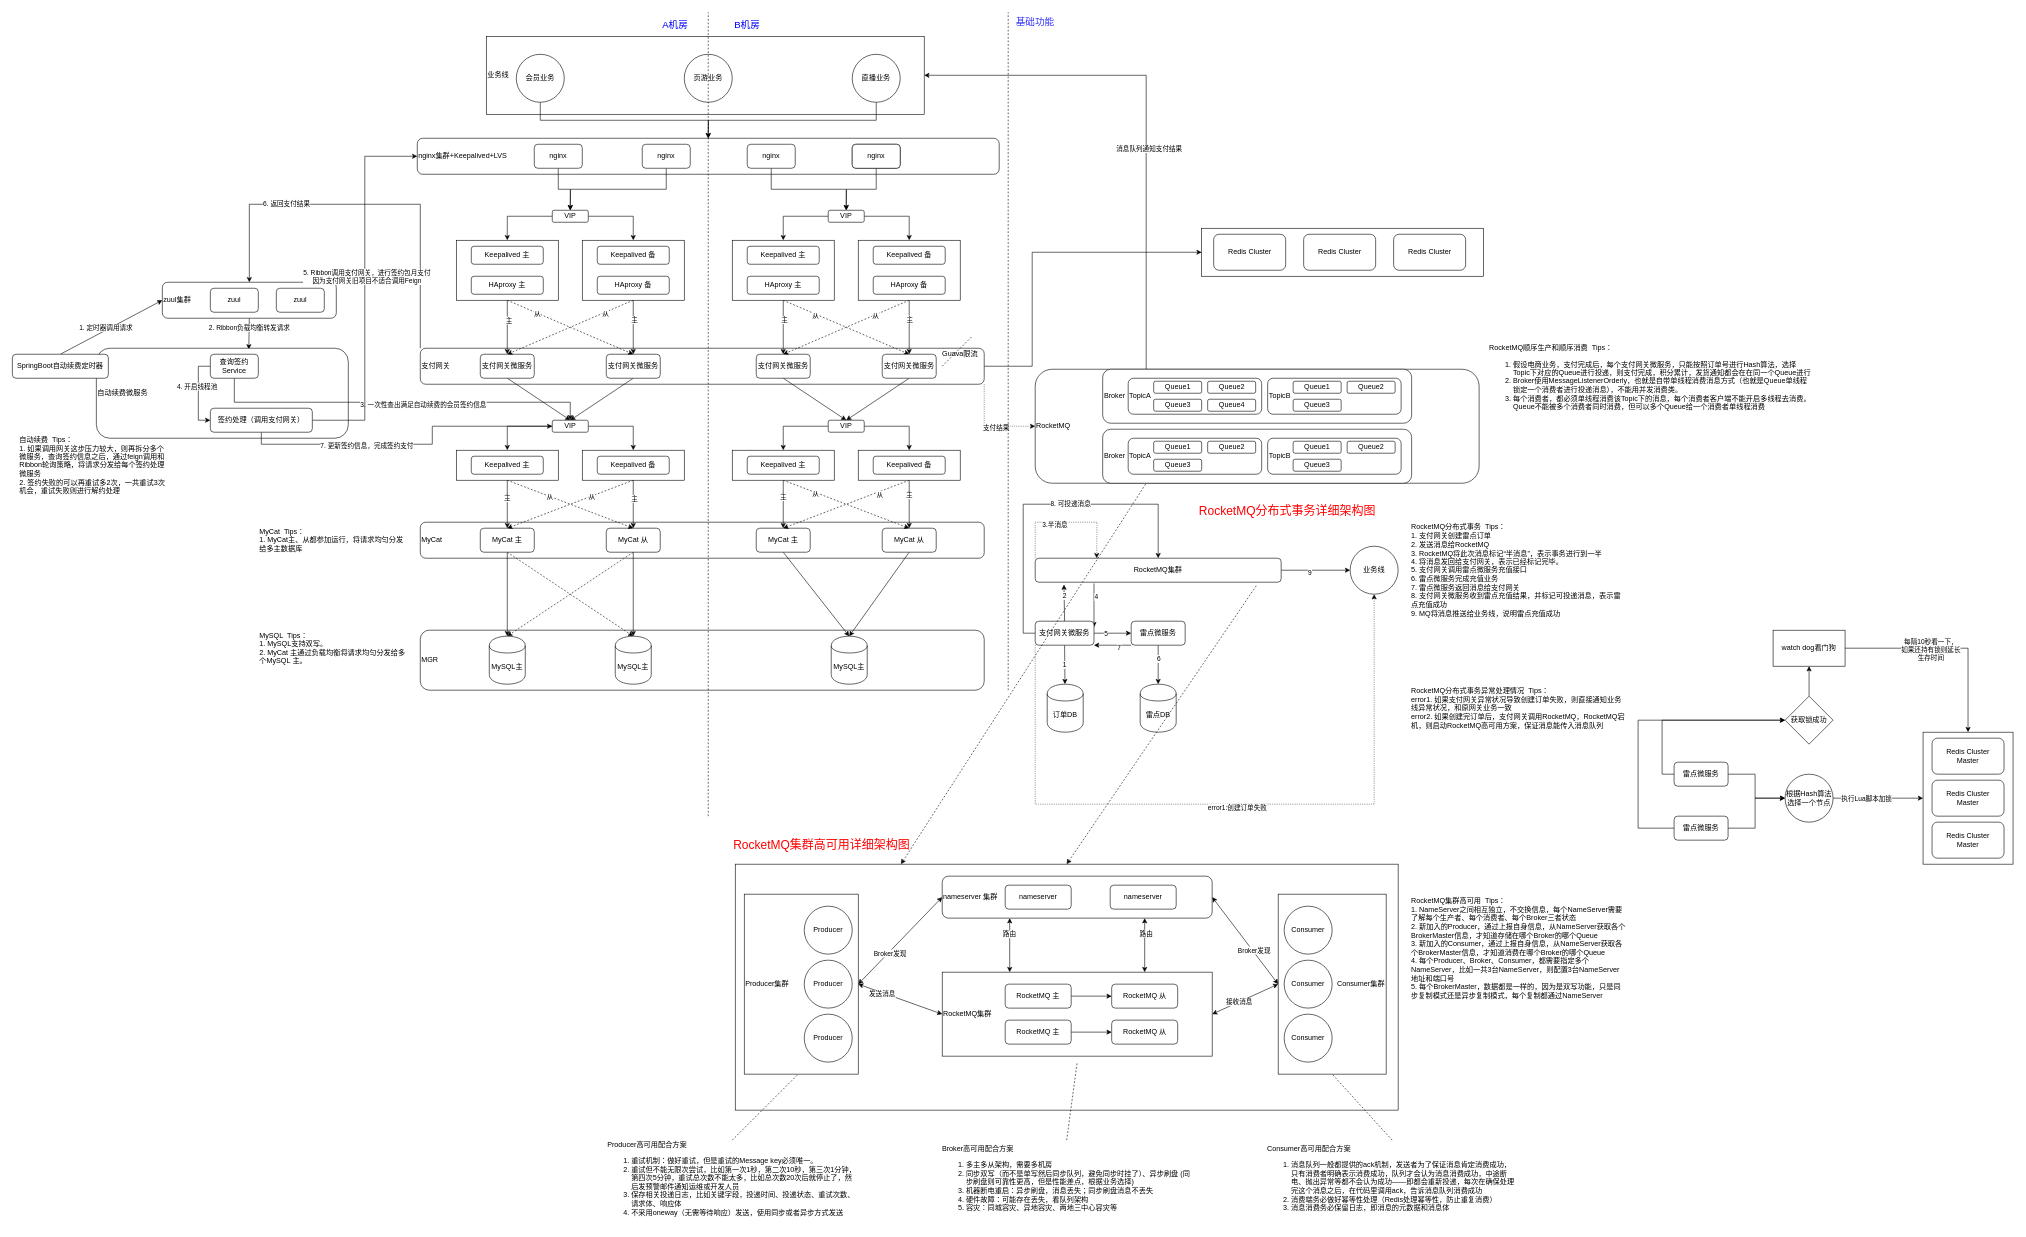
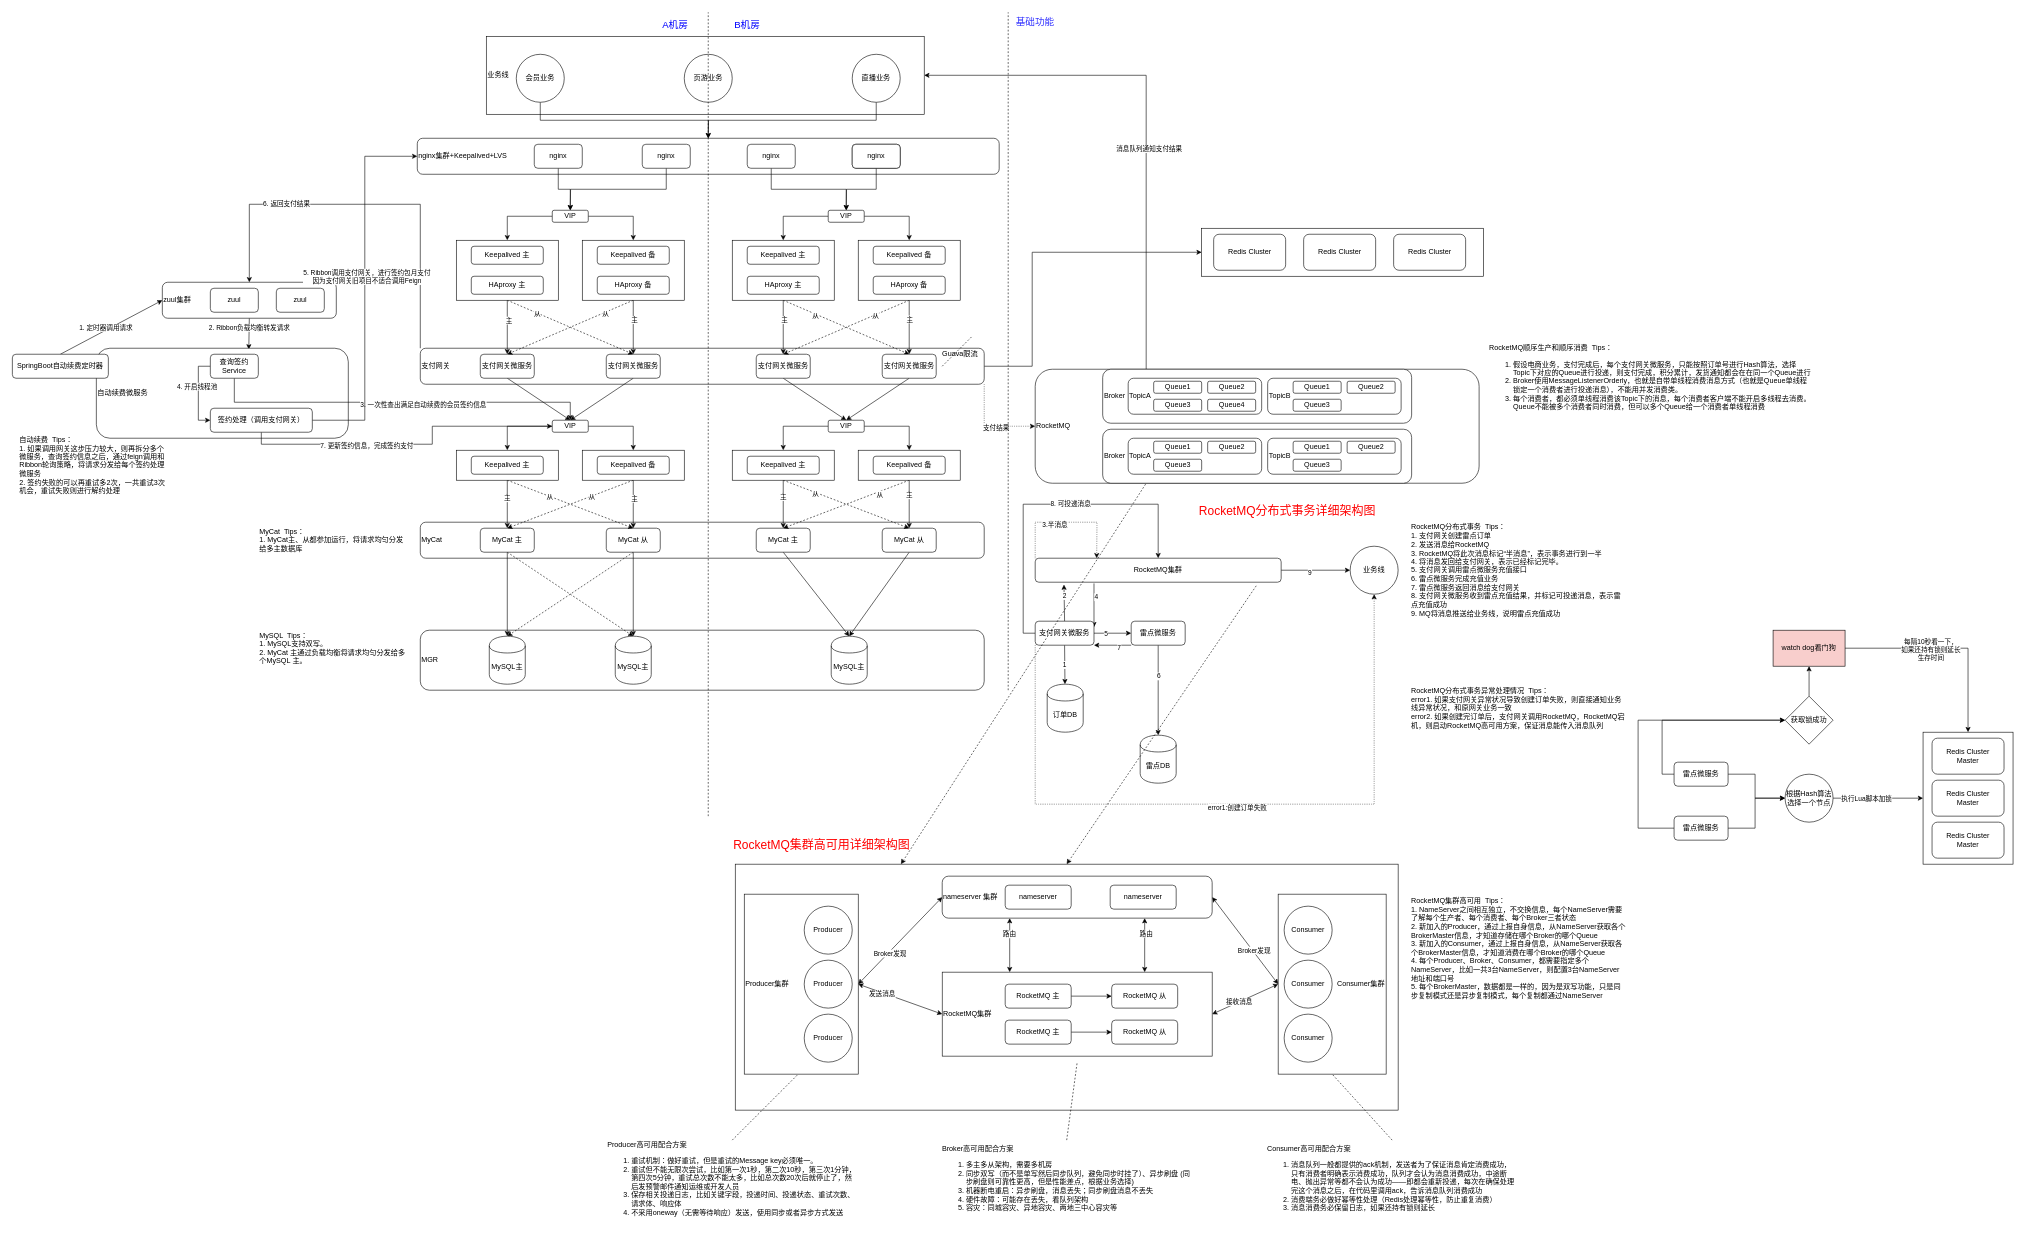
- <mxCell id="253" value="watch dog看门狗" style="rounded=0;whiteSpace=wrap;html=1;" vertex="1" parent="1"><mxGeometry x="2955" y="1050" width="120" height="60" as="geometry" /></mxCell>
+ <mxCell id="253" value="watch dog看门狗" style="rounded=0;whiteSpace=wrap;html=1;fillColor=#f8cecc;" vertex="1" parent="1"><mxGeometry x="2955" y="1050" width="120" height="60" as="geometry" /></mxCell>
- <mxCell id="161" value="雷点DB" style="shape=cylinder;whiteSpace=wrap;html=1;boundedLbl=1;backgroundOutline=1;" parent="1" vertex="1"><mxGeometry x="1900" y="1140" width="60" height="80" as="geometry" /></mxCell>
+ <mxCell id="161" value="雷点DB" style="shape=cylinder;whiteSpace=wrap;html=1;boundedLbl=1;backgroundOutline=1;" parent="1" vertex="1"><mxGeometry x="1900" y="1225" width="60" height="80" as="geometry" /></mxCell>
- <mxCell id="194" value="&lt;div&gt;Consumer高可用配合方案&lt;/div&gt;&lt;ol&gt;&lt;li&gt;消息队列一般都提供的ack机制，发送者为了保证消息肯定消费成功，只有消费者明确表示消费成功，队列才会认为消息消费成功，中途断电、抛出异常等都不会认为成功——即都会重新投递，每次在确保处理完这个消息之后，在代码里调用ack，告诉消息队列消费成功&lt;br&gt;&lt;/li&gt;&lt;li&gt;消费端务必做好幂等性处理（Redis处理幂等性，防止重复消费）&lt;br&gt;&lt;/li&gt;&lt;li&gt;消息消费务必保留日志，即消息的元数据和消息体&lt;br&gt;&lt;/li&gt;&lt;/ol&gt;" style="text;html=1;strokeColor=none;fillColor=none;align=left;verticalAlign=middle;whiteSpace=wrap;rounded=0;" parent="1" vertex="1"><mxGeometry x="2110" y="1900" width="420" height="140" as="geometry" /></mxCell>
+ <mxCell id="194" value="&lt;div&gt;Consumer高可用配合方案&lt;/div&gt;&lt;ol&gt;&lt;li&gt;消息队列一般都提供的ack机制，发送者为了保证消息肯定消费成功，只有消费者明确表示消费成功，队列才会认为消息消费成功，中途断电、抛出异常等都不会认为成功——即都会重新投递，每次在确保处理完这个消息之后，在代码里调用ack，告诉消息队列消费成功&lt;br&gt;&lt;/li&gt;&lt;li&gt;消费端务必做好幂等性处理（Redis处理幂等性，防止重复消费）&lt;br&gt;&lt;/li&gt;&lt;li&gt;消息消费务必保留日志，如果还持有锁则延长&lt;br&gt;&lt;/li&gt;&lt;/ol&gt;" style="text;html=1;strokeColor=none;fillColor=none;align=left;verticalAlign=middle;whiteSpace=wrap;rounded=0;" parent="1" vertex="1"><mxGeometry x="2110" y="1900" width="420" height="140" as="geometry" /></mxCell>
